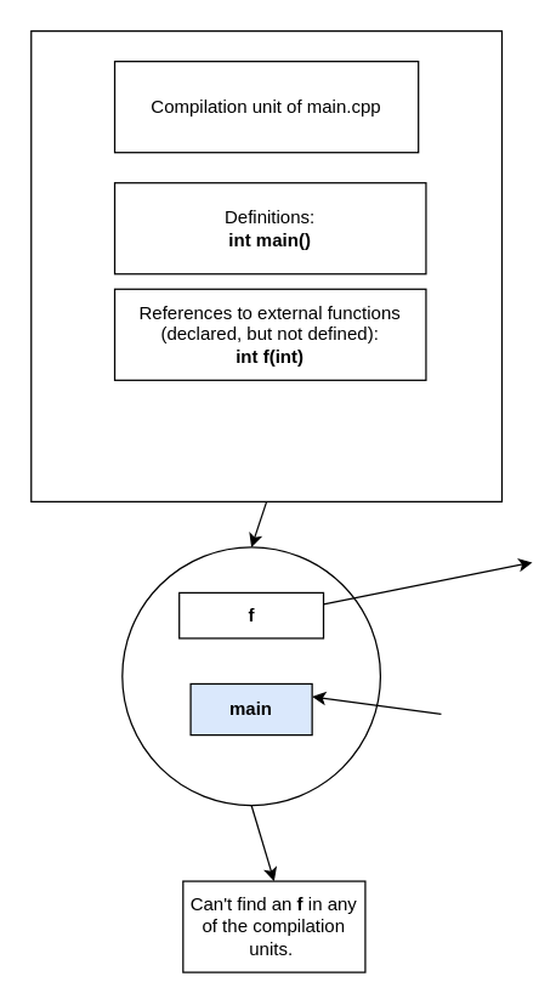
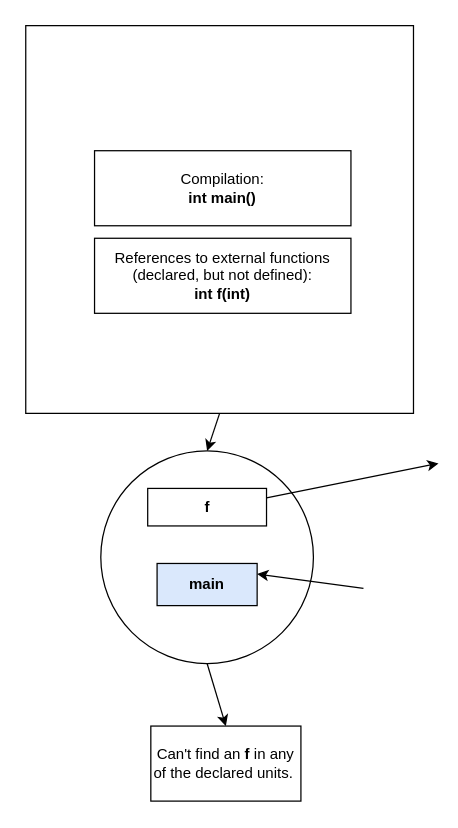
- <mxCell id="4" value="Compilation unit of main.cpp" style="rounded=0;whiteSpace=wrap;html=1;movable=1;resizable=1;rotatable=1;deletable=1;editable=1;locked=0;connectable=1;" parent="2" vertex="1"><mxGeometry x="55" y="20" width="200" height="60" as="geometry" /></mxCell>
- <mxCell id="5" value="Definitions:&lt;br&gt;&lt;b&gt;int main()&lt;br&gt;&lt;/b&gt;" style="rounded=0;whiteSpace=wrap;html=1;" parent="2" vertex="1"><mxGeometry x="55" y="100" width="205" height="60" as="geometry" /></mxCell>
+ <mxCell id="5" value="Compilation:&lt;br&gt;&lt;b&gt;int main()&lt;br&gt;&lt;/b&gt;" style="rounded=0;whiteSpace=wrap;html=1;" parent="2" vertex="1"><mxGeometry x="55" y="100" width="205" height="60" as="geometry" /></mxCell>
- <mxCell id="15" value="Can't find an &lt;b&gt;f &lt;/b&gt;in any of the compilation units.&amp;nbsp;" style="rounded=0;whiteSpace=wrap;html=1;" parent="1" vertex="1"><mxGeometry x="120" y="580" width="120" height="60" as="geometry" /></mxCell>
+ <mxCell id="15" value="Can't find an &lt;b&gt;f &lt;/b&gt;in any of the declared units.&amp;nbsp;" style="rounded=0;whiteSpace=wrap;html=1;" parent="1" vertex="1"><mxGeometry x="120" y="580" width="120" height="60" as="geometry" /></mxCell>
